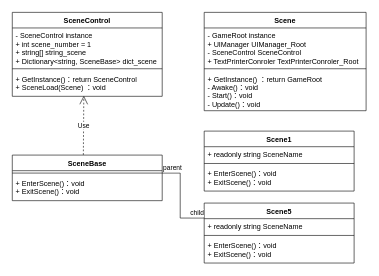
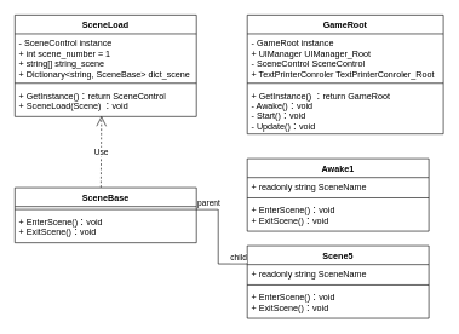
- <mxCell id="2" value="SceneControl" style="swimlane;fontStyle=1;align=center;verticalAlign=top;childLayout=stackLayout;horizontal=1;startSize=26;horizontalStack=0;resizeParent=1;resizeParentMax=0;resizeLast=0;collapsible=1;marginBottom=0;" vertex="1" parent="1"><mxGeometry x="20" y="20" width="250" height="140" as="geometry" /></mxCell>
+ <mxCell id="2" value="SceneLoad" style="swimlane;fontStyle=1;align=center;verticalAlign=top;childLayout=stackLayout;horizontal=1;startSize=26;horizontalStack=0;resizeParent=1;resizeParentMax=0;resizeLast=0;collapsible=1;marginBottom=0;" vertex="1" parent="1"><mxGeometry x="20" y="20" width="250" height="140" as="geometry" /></mxCell>
- <mxCell id="17" value="Scene" style="swimlane;fontStyle=1;align=center;verticalAlign=top;childLayout=stackLayout;horizontal=1;startSize=26;horizontalStack=0;resizeParent=1;resizeParentMax=0;resizeLast=0;collapsible=1;marginBottom=0;" vertex="1" parent="1"><mxGeometry x="340" y="20" width="270" height="164" as="geometry" /></mxCell>
+ <mxCell id="17" value="GameRoot" style="swimlane;fontStyle=1;align=center;verticalAlign=top;childLayout=stackLayout;horizontal=1;startSize=26;horizontalStack=0;resizeParent=1;resizeParentMax=0;resizeLast=0;collapsible=1;marginBottom=0;" vertex="1" parent="1"><mxGeometry x="340" y="20" width="270" height="164" as="geometry" /></mxCell>
- <mxCell id="9" value="Scene1" style="swimlane;fontStyle=1;align=center;verticalAlign=top;childLayout=stackLayout;horizontal=1;startSize=26;horizontalStack=0;resizeParent=1;resizeParentMax=0;resizeLast=0;collapsible=1;marginBottom=0;" vertex="1" parent="1"><mxGeometry x="340" y="218" width="250" height="100" as="geometry" /></mxCell>
+ <mxCell id="9" value="Awake1" style="swimlane;fontStyle=1;align=center;verticalAlign=top;childLayout=stackLayout;horizontal=1;startSize=26;horizontalStack=0;resizeParent=1;resizeParentMax=0;resizeLast=0;collapsible=1;marginBottom=0;" vertex="1" parent="1"><mxGeometry x="340" y="218" width="250" height="100" as="geometry" /></mxCell>
